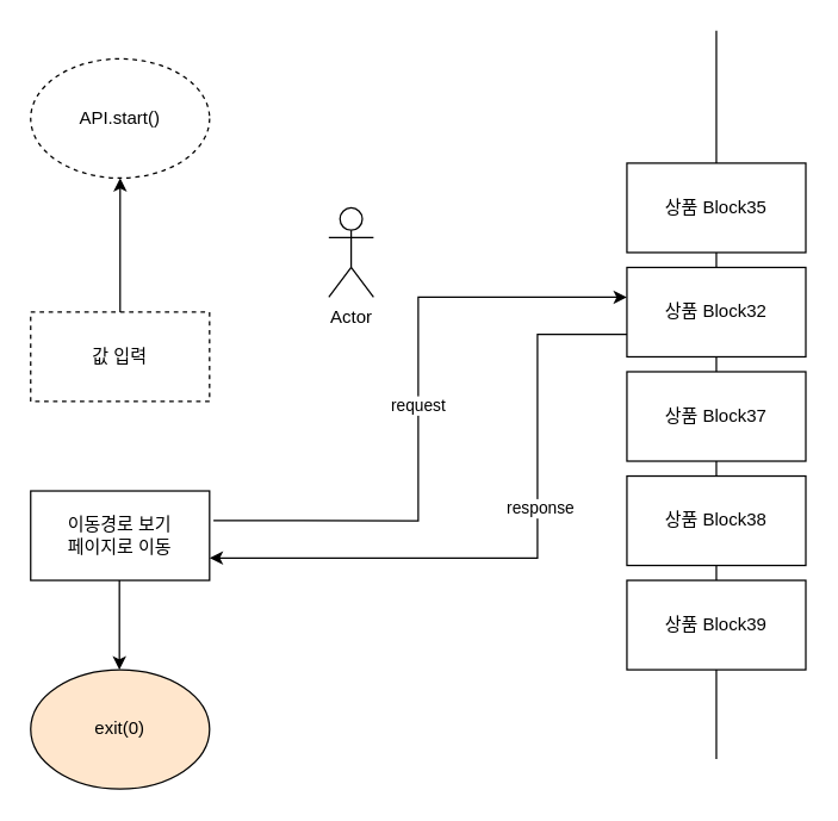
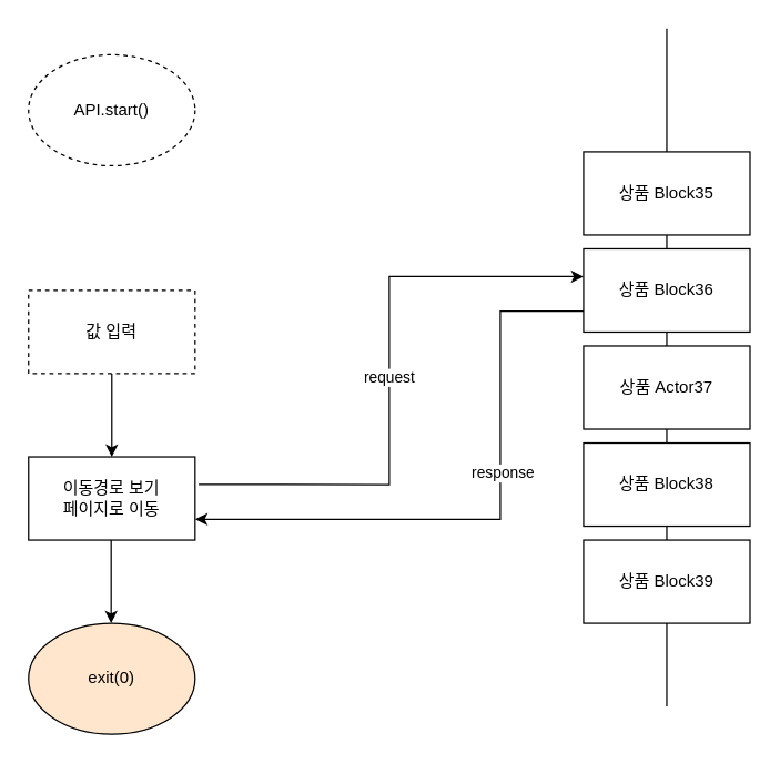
- <mxCell id="4" style="edgeStyle=orthogonalEdgeStyle;rounded=0;orthogonalLoop=1;jettySize=auto;html=1;" edge="1" parent="1" source="5" target="2"><mxGeometry relative="1" as="geometry" /></mxCell>
+ <mxCell id="4" style="edgeStyle=orthogonalEdgeStyle;rounded=0;orthogonalLoop=1;jettySize=auto;html=1;" edge="1" parent="1" source="5" target="6"><mxGeometry relative="1" as="geometry" /></mxCell>
- <mxCell id="3" value="Actor" style="shape=umlActor;verticalLabelPosition=bottom;verticalAlign=top;html=1;outlineConnect=0;" vertex="1" parent="1"><mxGeometry x="220" y="139" width="30" height="60" as="geometry" /></mxCell>
- <mxCell id="9" value="상품 Block32" style="rounded=0;whiteSpace=wrap;html=1;" vertex="1" parent="1"><mxGeometry x="420" y="179" width="120" height="60" as="geometry" /></mxCell>
+ <mxCell id="9" value="상품 Block36" style="rounded=0;whiteSpace=wrap;html=1;" vertex="1" parent="1"><mxGeometry x="420" y="179" width="120" height="60" as="geometry" /></mxCell>
- <mxCell id="8" value="상품 Block37" style="rounded=0;whiteSpace=wrap;html=1;" vertex="1" parent="1"><mxGeometry x="420" y="249" width="120" height="60" as="geometry" /></mxCell>
+ <mxCell id="8" value="상품 Actor37" style="rounded=0;whiteSpace=wrap;html=1;" vertex="1" parent="1"><mxGeometry x="420" y="249" width="120" height="60" as="geometry" /></mxCell>
